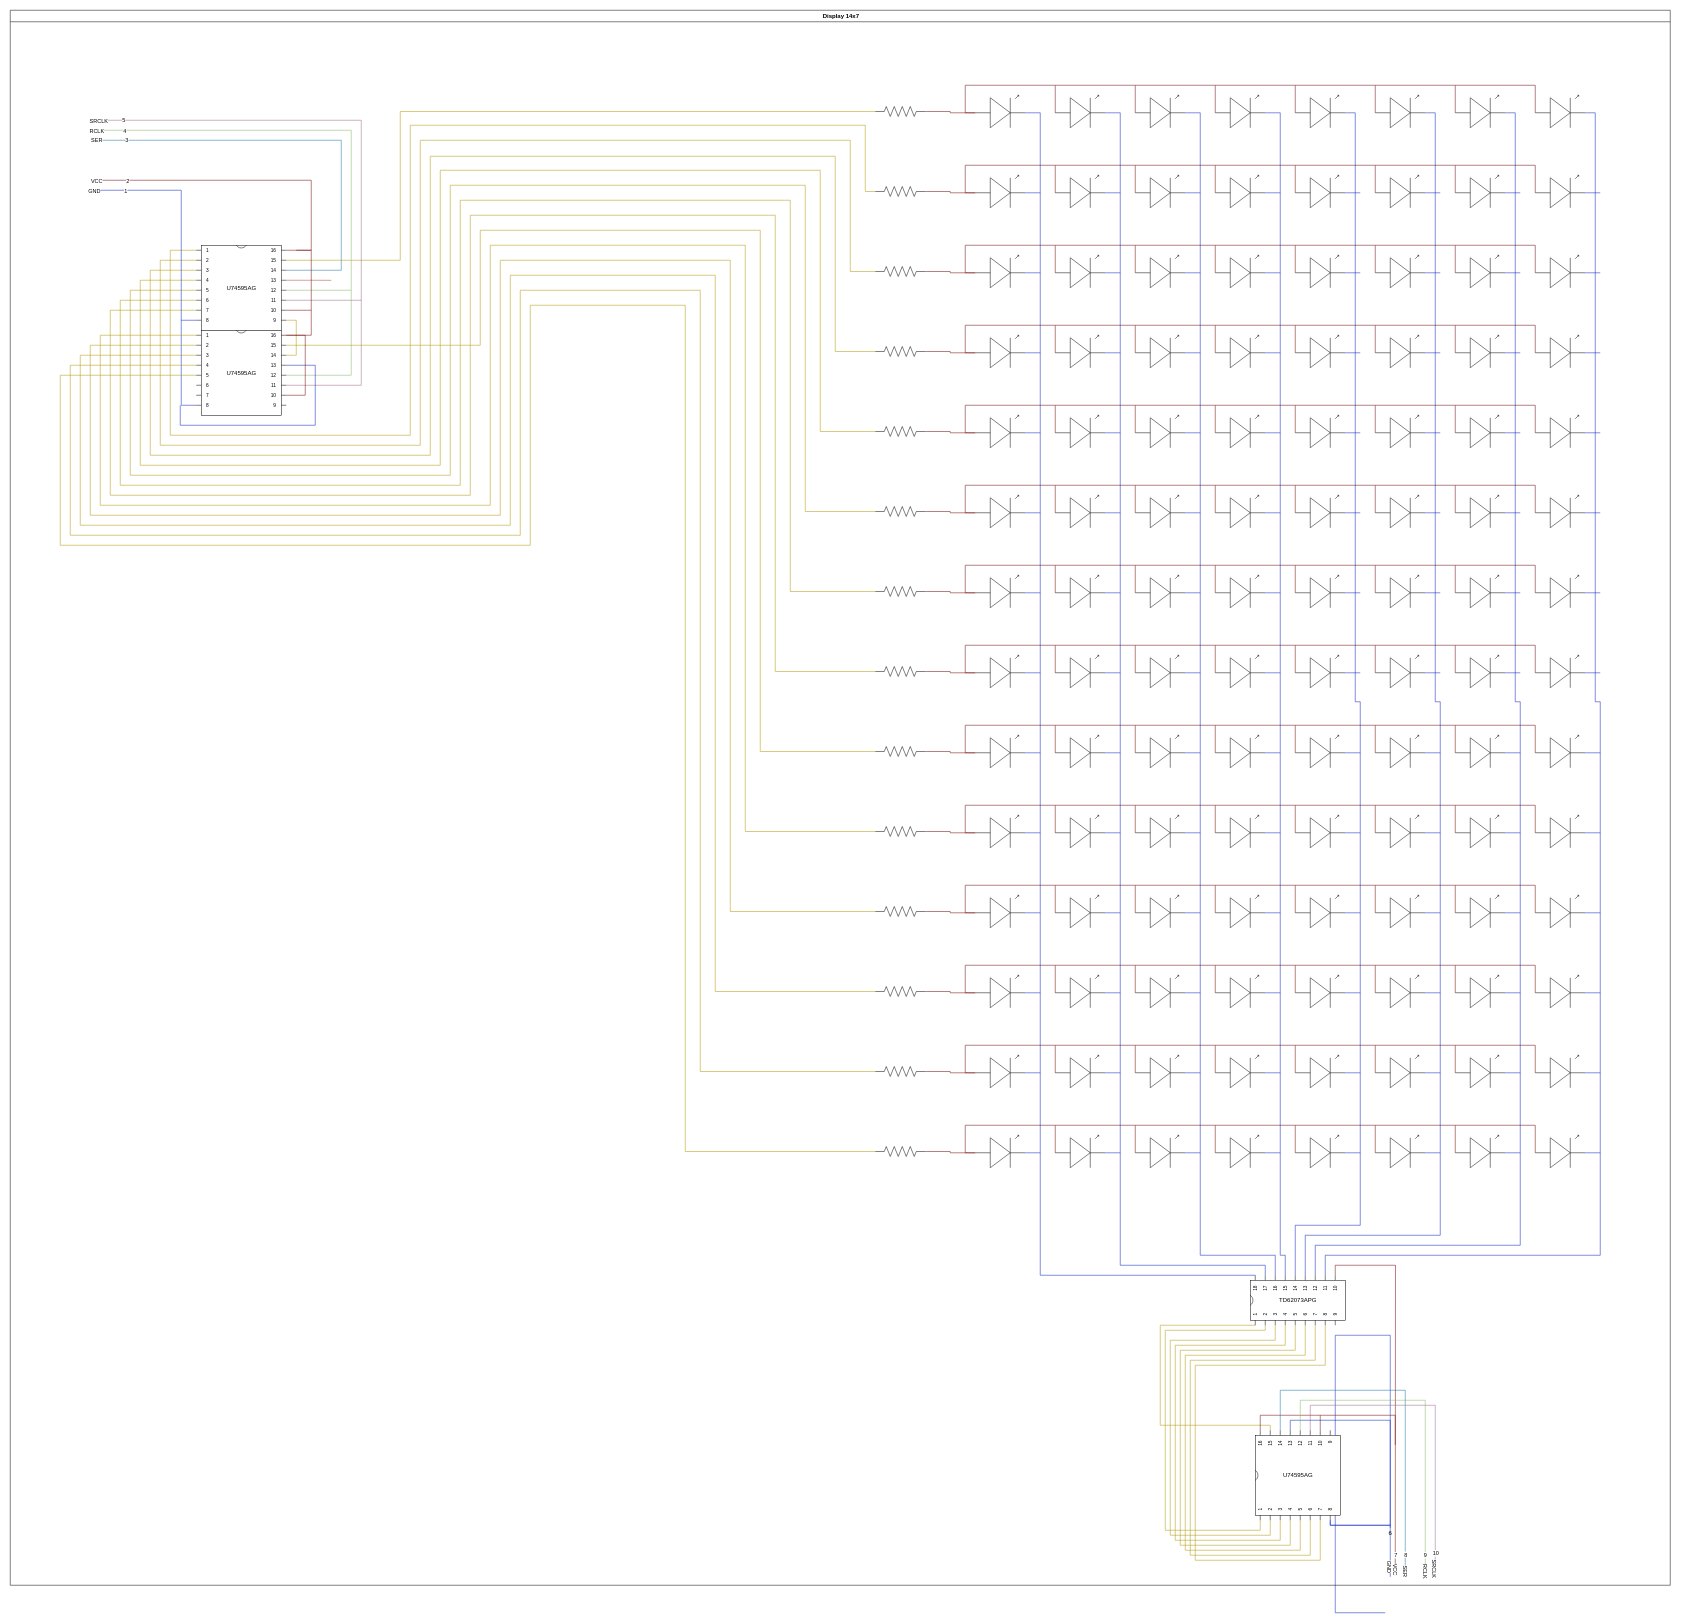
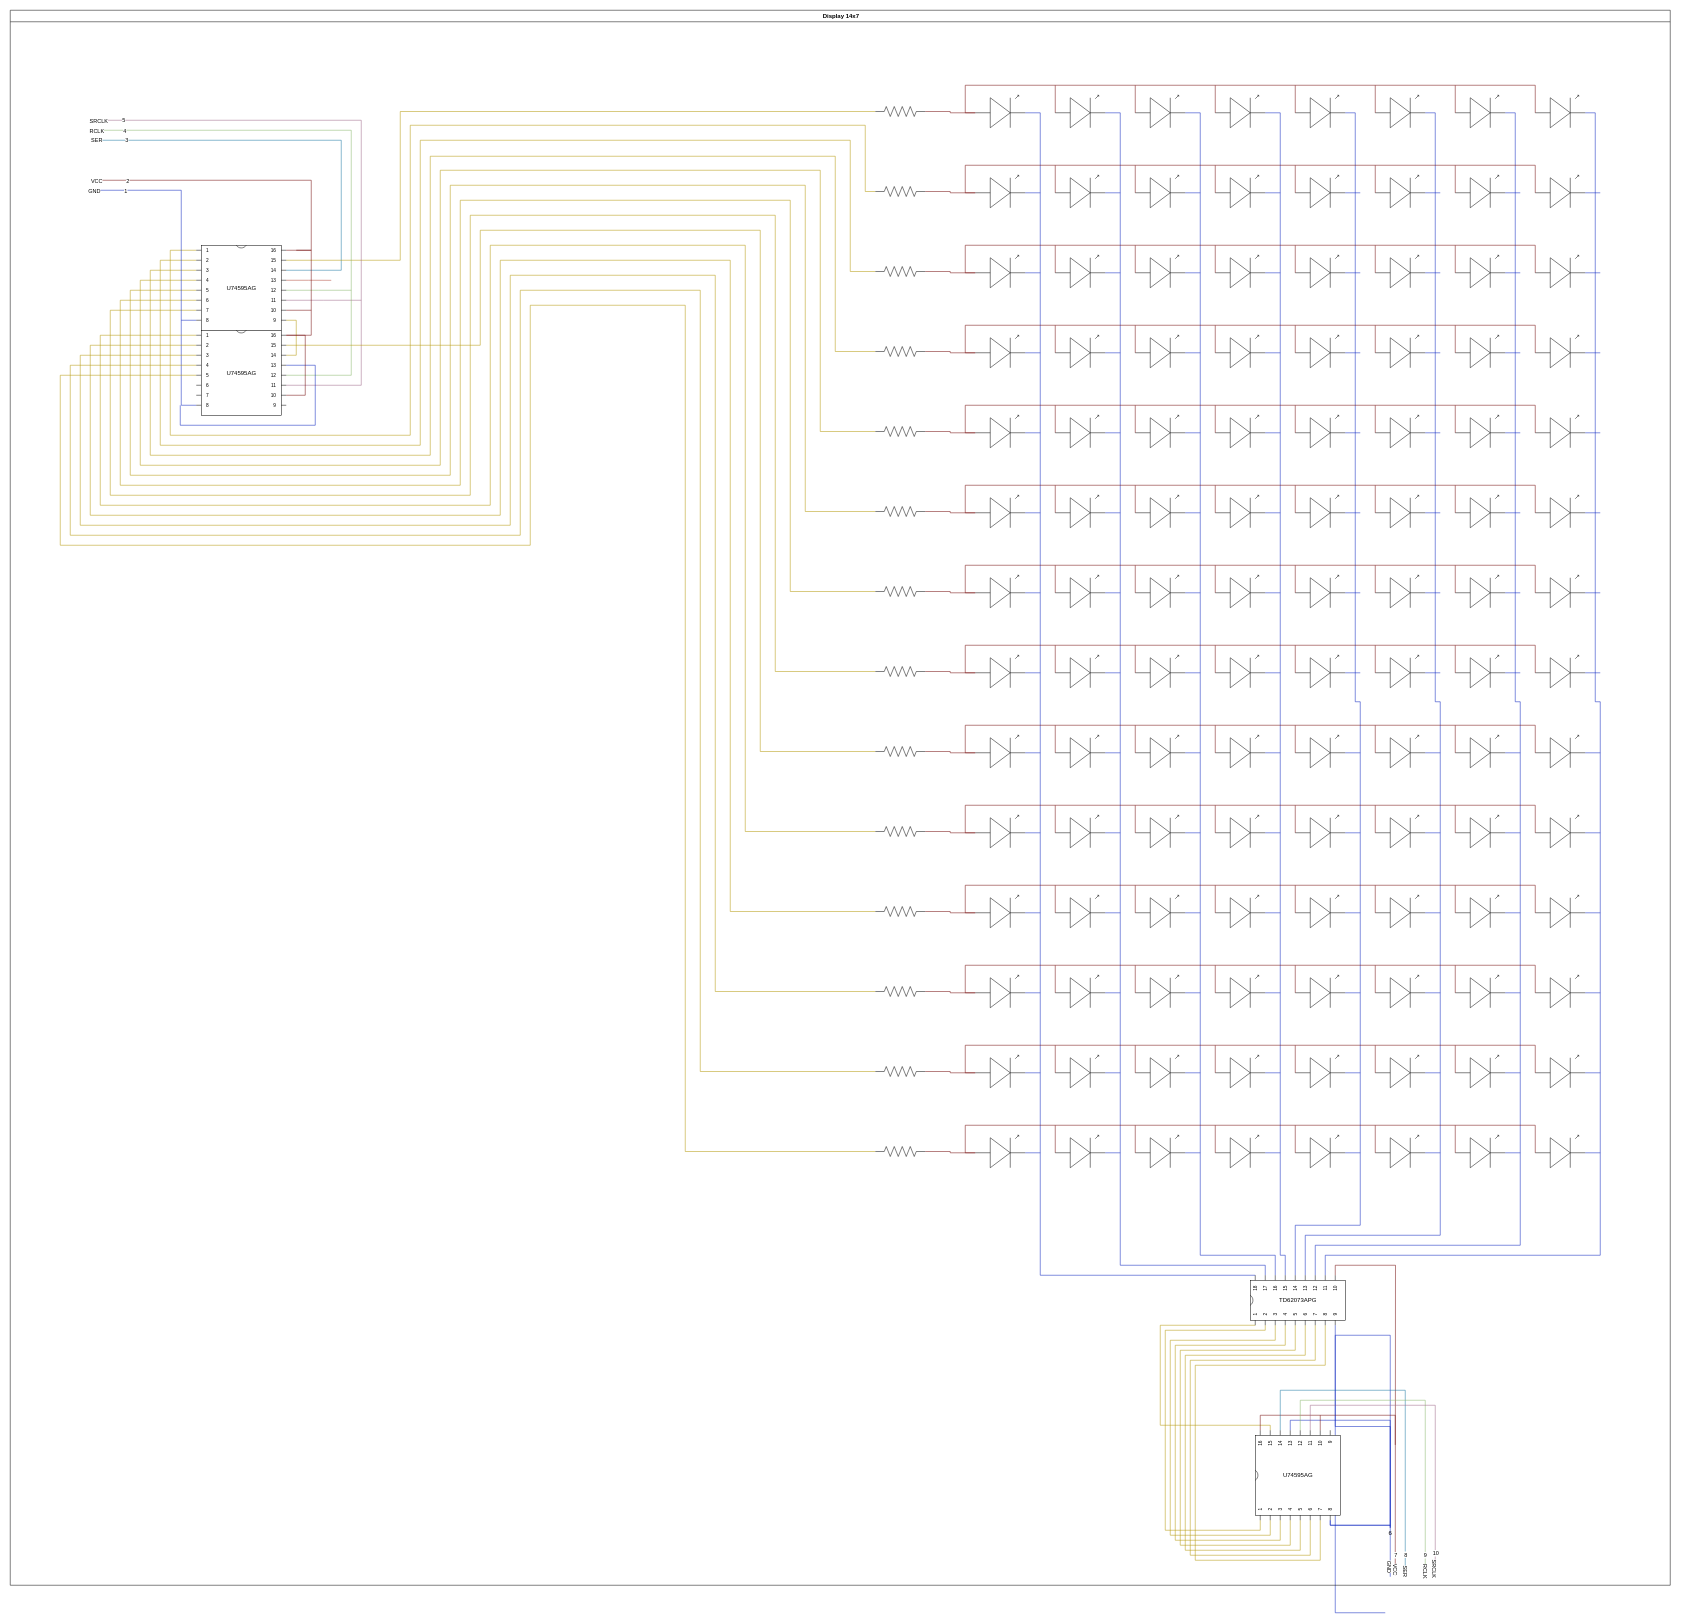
+ <mxCell id="421" value="" style="edgeStyle=orthogonalEdgeStyle;rounded=0;orthogonalLoop=1;jettySize=auto;html=1;exitX=0;exitY=0;exitDx=0;exitDy=170;exitPerimeter=0;endArrow=none;endFill=0;fillColor=#0050ef;strokeColor=#001DBC;" parent="1" source="365" target="420" edge="1"><mxGeometry relative="1" as="geometry"><mxPoint x="2780" y="3153" as="targetPoint" /><Array as="points" /><mxPoint x="2670" y="2650" as="sourcePoint" /></mxGeometry></mxCell>
